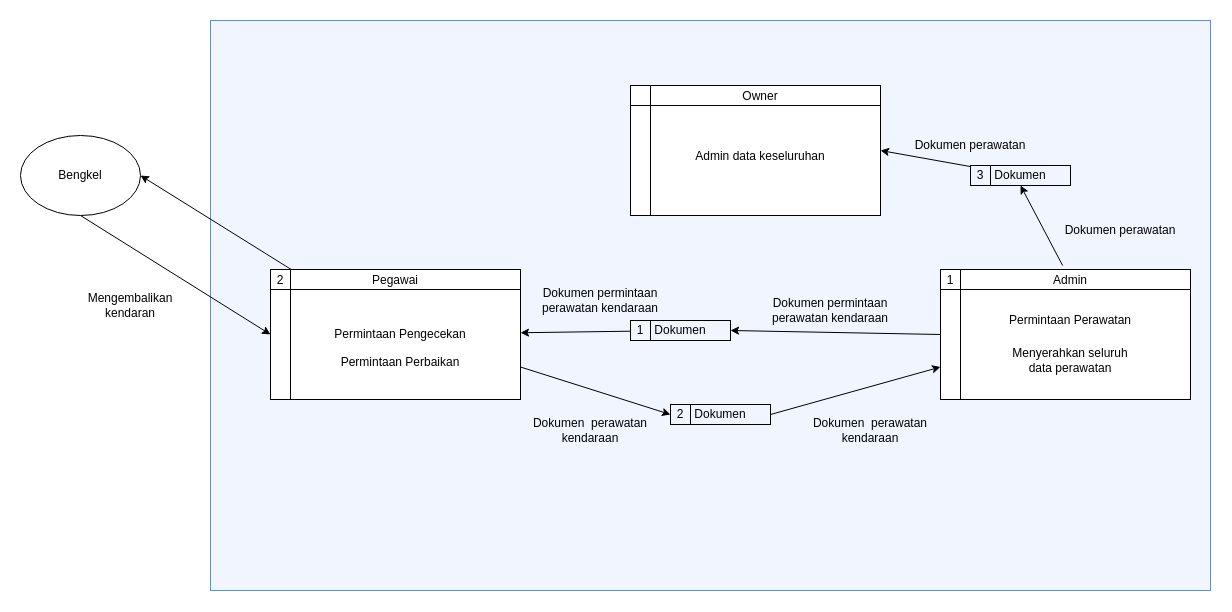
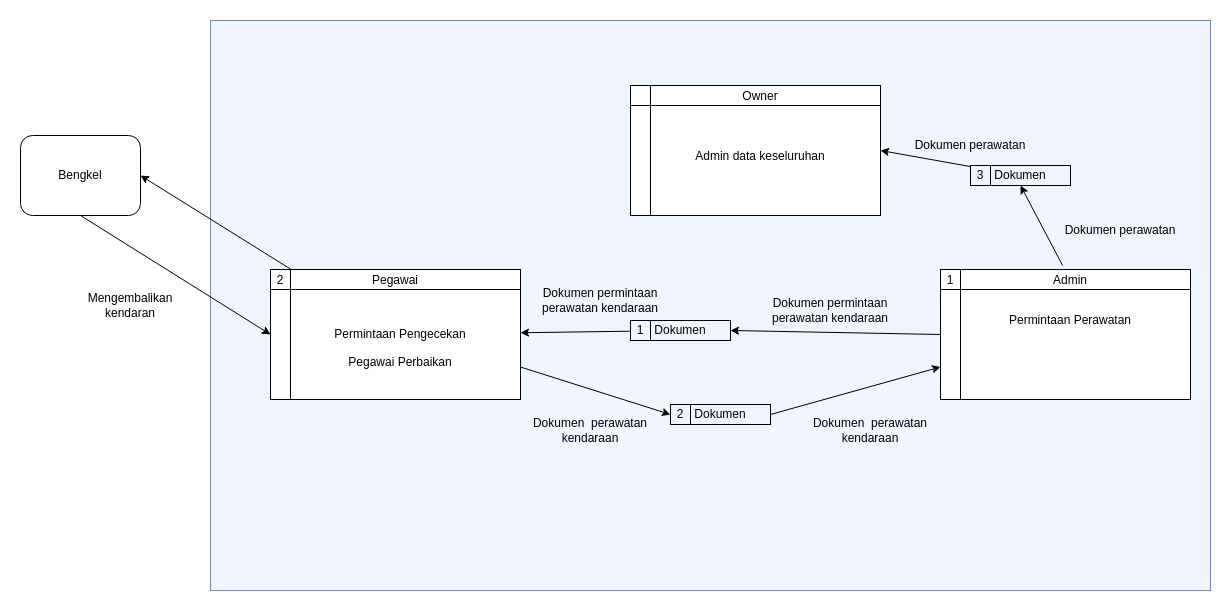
- <mxCell id="23" value="Bengkel" style="ellipse;whiteSpace=wrap;html=1;" vertex="1" parent="1"><mxGeometry x="20" y="135" width="120" height="80" as="geometry" /></mxCell>
+ <mxCell id="23" value="Bengkel" style="whiteSpace=wrap;html=1;rounded=1;" vertex="1" parent="1"><mxGeometry x="20" y="135" width="120" height="80" as="geometry" /></mxCell>
- <mxCell id="17" value="Menyerahkan seluruh data perawatan" style="text;html=1;strokeColor=none;fillColor=none;align=center;verticalAlign=middle;whiteSpace=wrap;rounded=0;" vertex="1" parent="12"><mxGeometry x="160" y="80" width="140" height="30" as="geometry" /></mxCell>
- <mxCell id="8" value="Permintaan Perbaikan" style="text;html=1;strokeColor=none;fillColor=none;align=center;verticalAlign=middle;whiteSpace=wrap;rounded=0;" vertex="1" parent="1"><mxGeometry x="330" y="345" width="140" height="34" as="geometry" /></mxCell>
+ <mxCell id="8" value="Pegawai Perbaikan" style="text;html=1;strokeColor=none;fillColor=none;align=center;verticalAlign=middle;whiteSpace=wrap;rounded=0;" vertex="1" parent="1"><mxGeometry x="330" y="345" width="140" height="34" as="geometry" /></mxCell>
